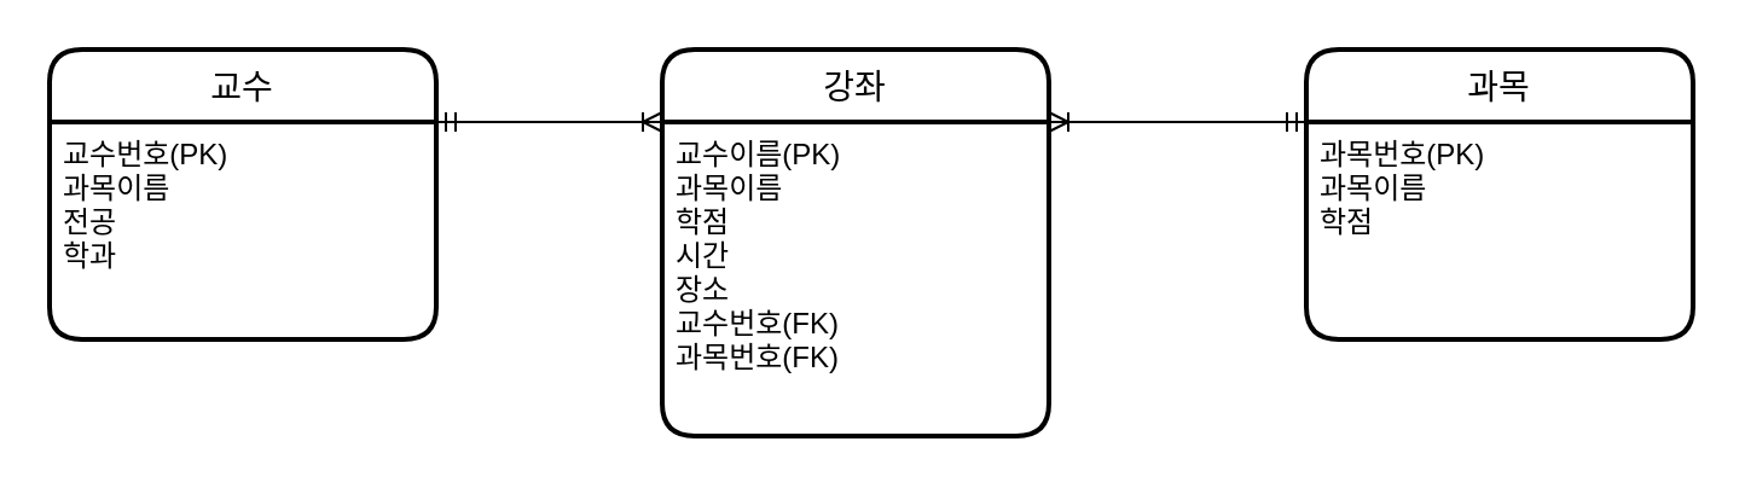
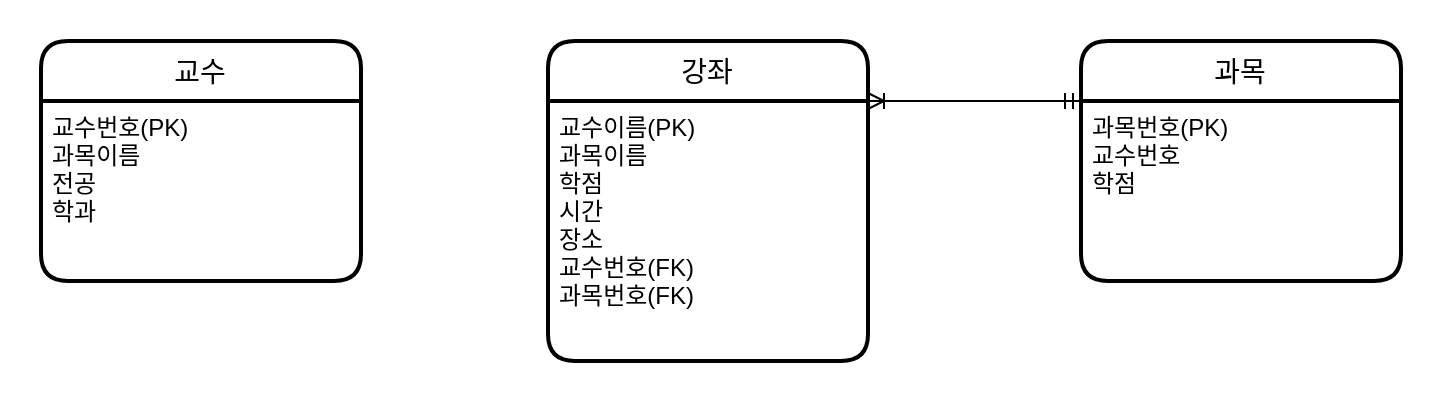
- <mxCell id="8" value="" style="edgeStyle=entityRelationEdgeStyle;fontSize=12;html=1;endArrow=ERoneToMany;startArrow=ERmandOne;rounded=0;exitX=1;exitY=0;exitDx=0;exitDy=0;entryX=0;entryY=0;entryDx=0;entryDy=0;" edge="1" parent="1" source="3" target="7"><mxGeometry width="100" height="100" relative="1" as="geometry"><mxPoint x="300" y="140" as="sourcePoint" /><mxPoint x="250" y="130" as="targetPoint" /></mxGeometry></mxCell>
- <mxCell id="5" value="과목번호(PK)&#10;과목이름&#10;학점" style="align=left;strokeColor=none;fillColor=none;spacingLeft=4;fontSize=12;verticalAlign=top;resizable=0;rotatable=0;part=1;" vertex="1" parent="4"><mxGeometry y="30" width="160" height="90" as="geometry" /></mxCell>
+ <mxCell id="5" value="과목번호(PK)&#10;교수번호&#10;학점" style="align=left;strokeColor=none;fillColor=none;spacingLeft=4;fontSize=12;verticalAlign=top;resizable=0;rotatable=0;part=1;" vertex="1" parent="4"><mxGeometry y="30" width="160" height="90" as="geometry" /></mxCell>
